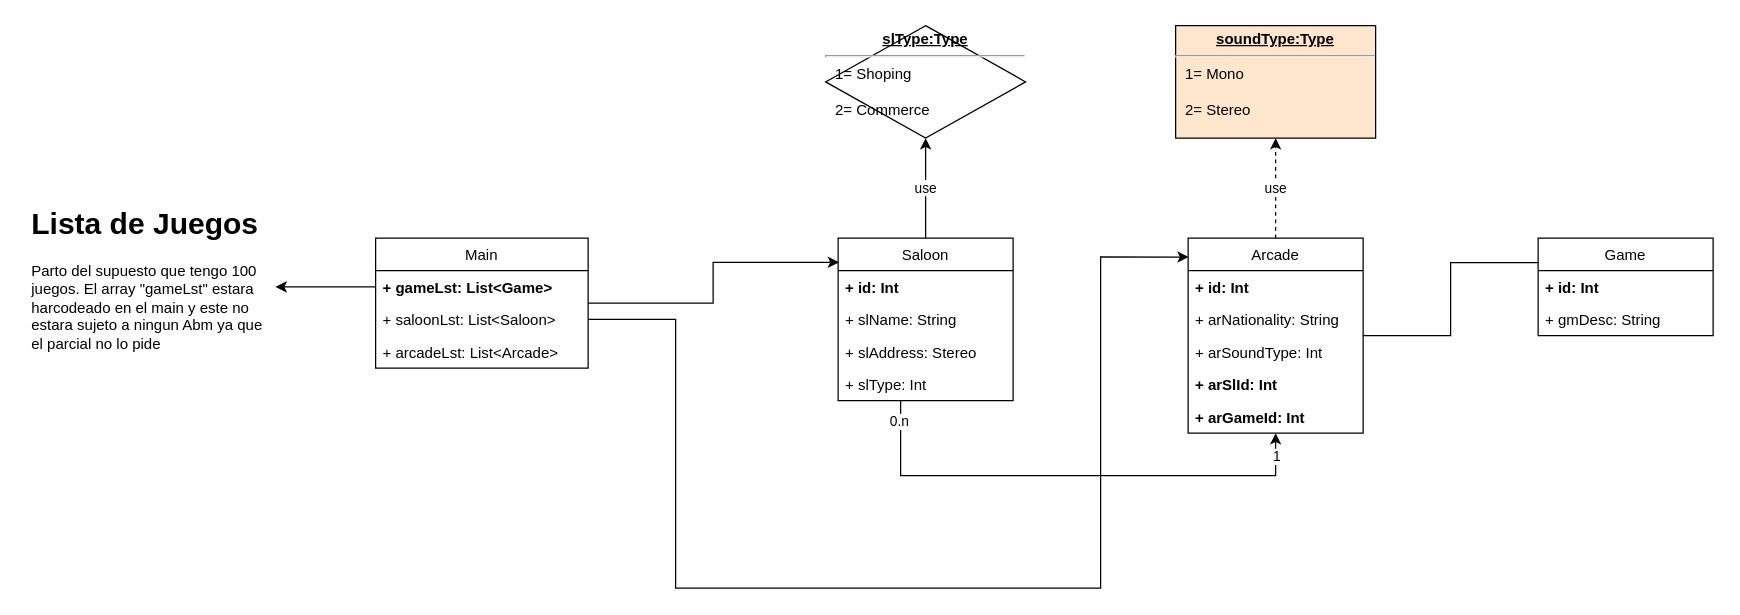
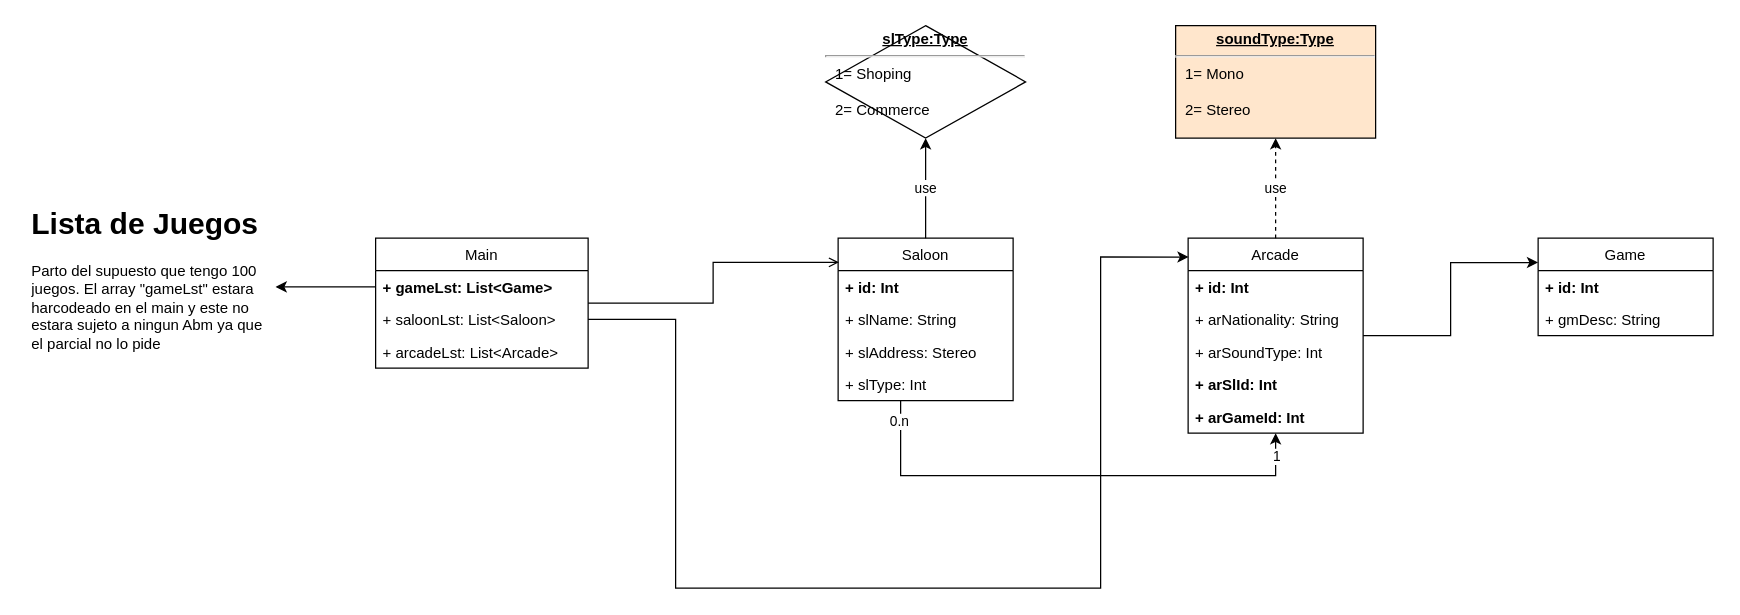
- <mxCell id="24" style="edgeStyle=orthogonalEdgeStyle;rounded=0;orthogonalLoop=1;jettySize=auto;html=1;entryX=0.005;entryY=0.149;entryDx=0;entryDy=0;entryPerimeter=0;" edge="1" parent="1" source="25" target="6"><mxGeometry relative="1" as="geometry" /></mxCell>
+ <mxCell id="24" style="edgeStyle=orthogonalEdgeStyle;rounded=0;orthogonalLoop=1;jettySize=auto;html=1;entryX=0.005;entryY=0.149;entryDx=0;entryDy=0;entryPerimeter=0;endArrow=open;" edge="1" parent="1" source="25" target="6"><mxGeometry relative="1" as="geometry" /></mxCell>
- <mxCell id="12" style="edgeStyle=orthogonalEdgeStyle;rounded=0;orthogonalLoop=1;jettySize=auto;html=1;entryX=0;entryY=0.25;entryDx=0;entryDy=0;endArrow=none;" edge="1" parent="1" source="13" target="21"><mxGeometry relative="1" as="geometry" /></mxCell>
+ <mxCell id="12" style="edgeStyle=orthogonalEdgeStyle;rounded=0;orthogonalLoop=1;jettySize=auto;html=1;entryX=0;entryY=0.25;entryDx=0;entryDy=0;" edge="1" parent="1" source="13" target="21"><mxGeometry relative="1" as="geometry" /></mxCell>
